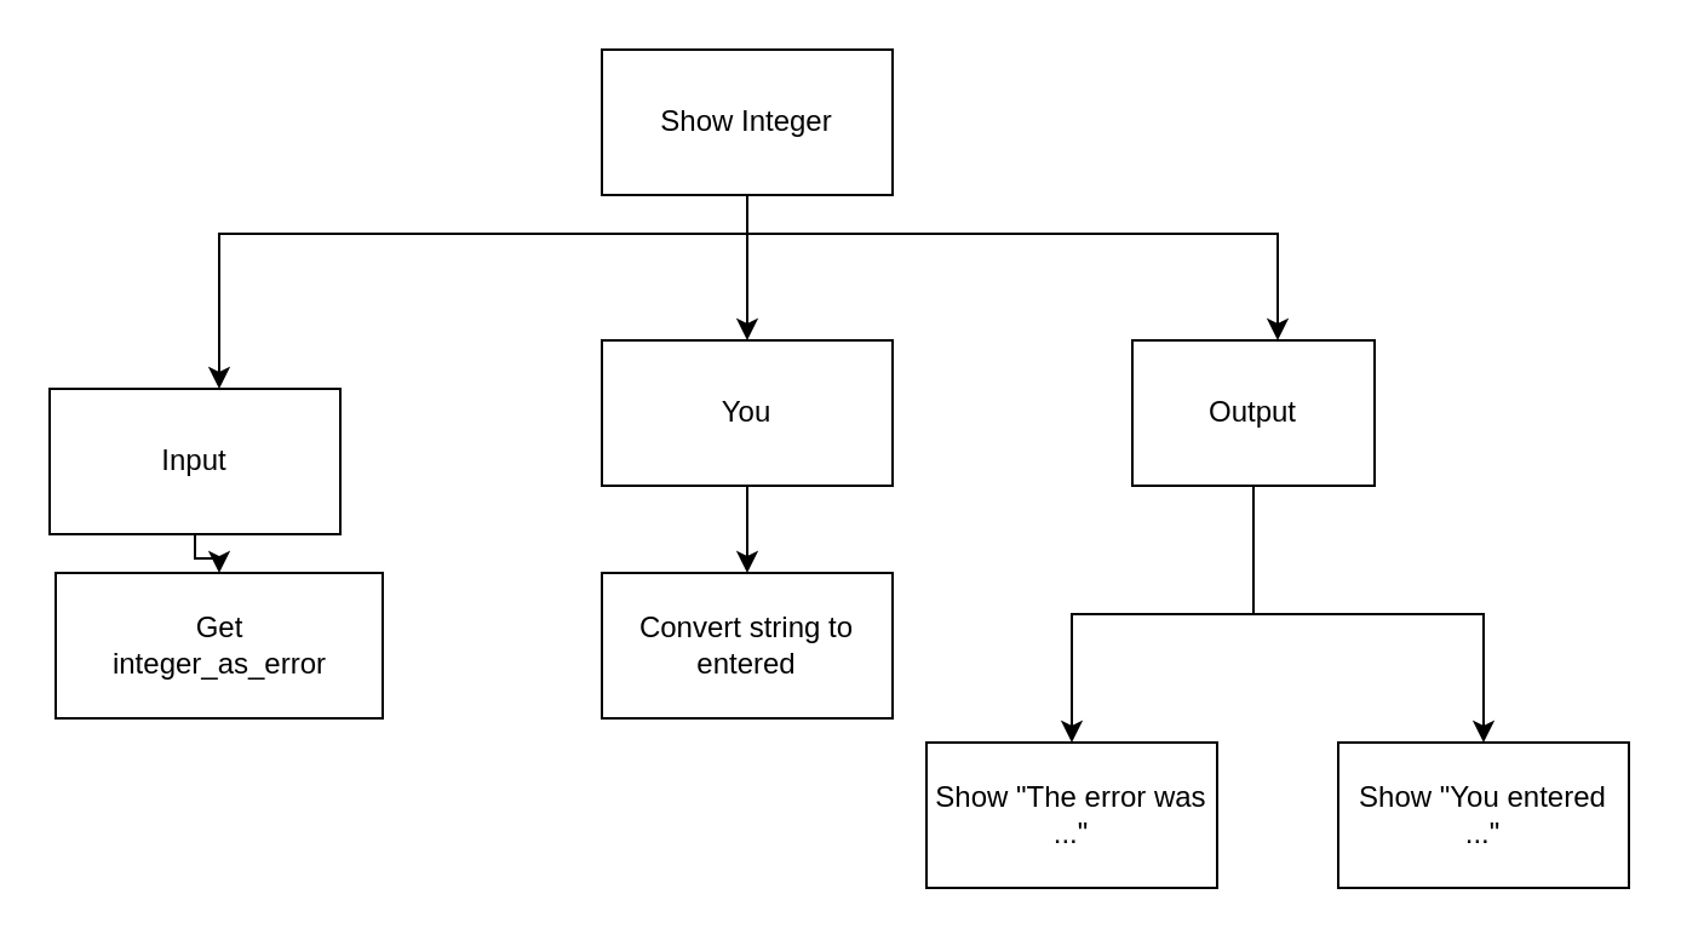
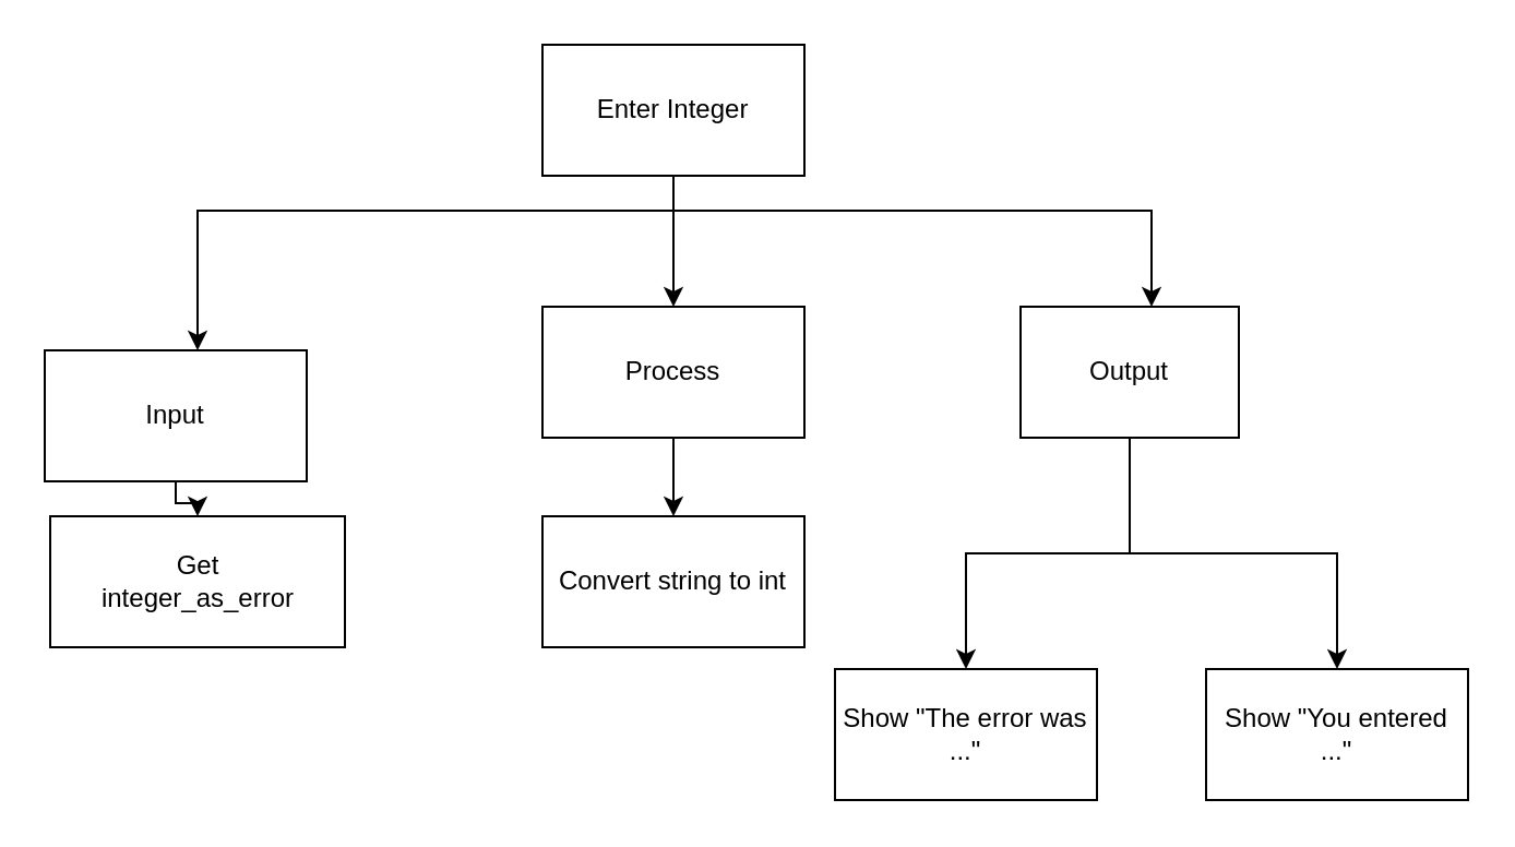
- <mxCell id="5" value="Show Integer" style="rounded=0;whiteSpace=wrap;html=1;" parent="1" vertex="1"><mxGeometry x="248" y="20" width="120" height="60" as="geometry" /></mxCell>
+ <mxCell id="5" value="Enter Integer" style="rounded=0;whiteSpace=wrap;html=1;" parent="1" vertex="1"><mxGeometry x="248" y="20" width="120" height="60" as="geometry" /></mxCell>
- <mxCell id="7" value="You" style="rounded=0;whiteSpace=wrap;html=1;" parent="1" vertex="1"><mxGeometry x="248" y="140" width="120" height="60" as="geometry" /></mxCell>
+ <mxCell id="7" value="Process" style="rounded=0;whiteSpace=wrap;html=1;" parent="1" vertex="1"><mxGeometry x="248" y="140" width="120" height="60" as="geometry" /></mxCell>
- <mxCell id="14" value="Convert string to entered" style="rounded=0;whiteSpace=wrap;html=1;" parent="1" vertex="1"><mxGeometry x="248" y="236" width="120" height="60" as="geometry" /></mxCell>
+ <mxCell id="14" value="Convert string to int" style="rounded=0;whiteSpace=wrap;html=1;" parent="1" vertex="1"><mxGeometry x="248" y="236" width="120" height="60" as="geometry" /></mxCell>
